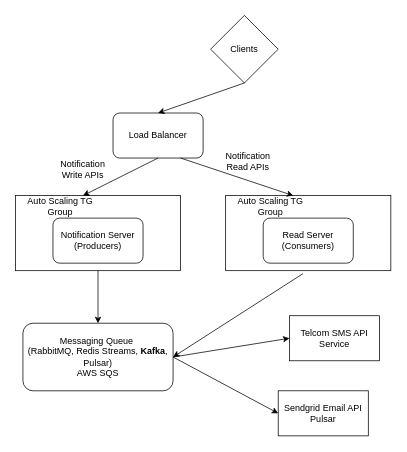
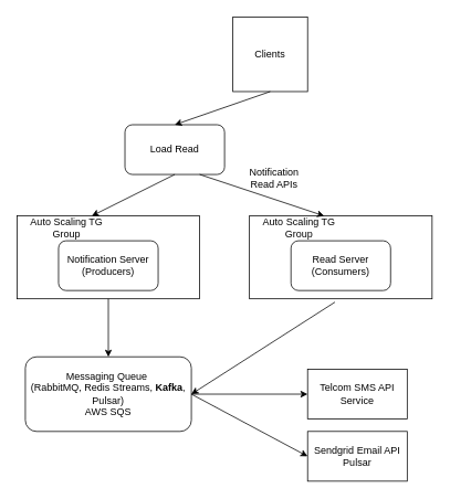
- <mxCell id="7" value="Clients" style="rhombus;whiteSpace=wrap;html=1;aspect=fixed;" vertex="1" parent="1"><mxGeometry x="280" y="20" width="90" height="90" as="geometry" /></mxCell>
+ <mxCell id="7" value="Clients" style="whiteSpace=wrap;html=1;aspect=fixed;" vertex="1" parent="1"><mxGeometry x="280" y="20" width="90" height="90" as="geometry" /></mxCell>
- <mxCell id="2" value="Load Balancer" style="rounded=1;whiteSpace=wrap;html=1;" vertex="1" parent="1"><mxGeometry x="150" y="150" width="120" height="60" as="geometry" /></mxCell>
+ <mxCell id="2" value="Load Read" style="rounded=1;whiteSpace=wrap;html=1;" vertex="1" parent="1"><mxGeometry x="150" y="150" width="120" height="60" as="geometry" /></mxCell>
- <mxCell id="12" value="Notification Write APIs" style="text;html=1;strokeColor=none;fillColor=none;align=center;verticalAlign=middle;whiteSpace=wrap;rounded=0;" vertex="1" parent="1"><mxGeometry x="80" y="210" width="60" height="30" as="geometry" /></mxCell>
- <mxCell id="17" value="Telcom SMS API Service" style="rounded=0;whiteSpace=wrap;html=1;" vertex="1" parent="1"><mxGeometry x="385" y="420" width="120" height="60" as="geometry" /></mxCell>
+ <mxCell id="17" value="Telcom SMS API Service" style="rounded=0;whiteSpace=wrap;html=1;" vertex="1" parent="1"><mxGeometry x="370" y="445" width="120" height="60" as="geometry" /></mxCell>
